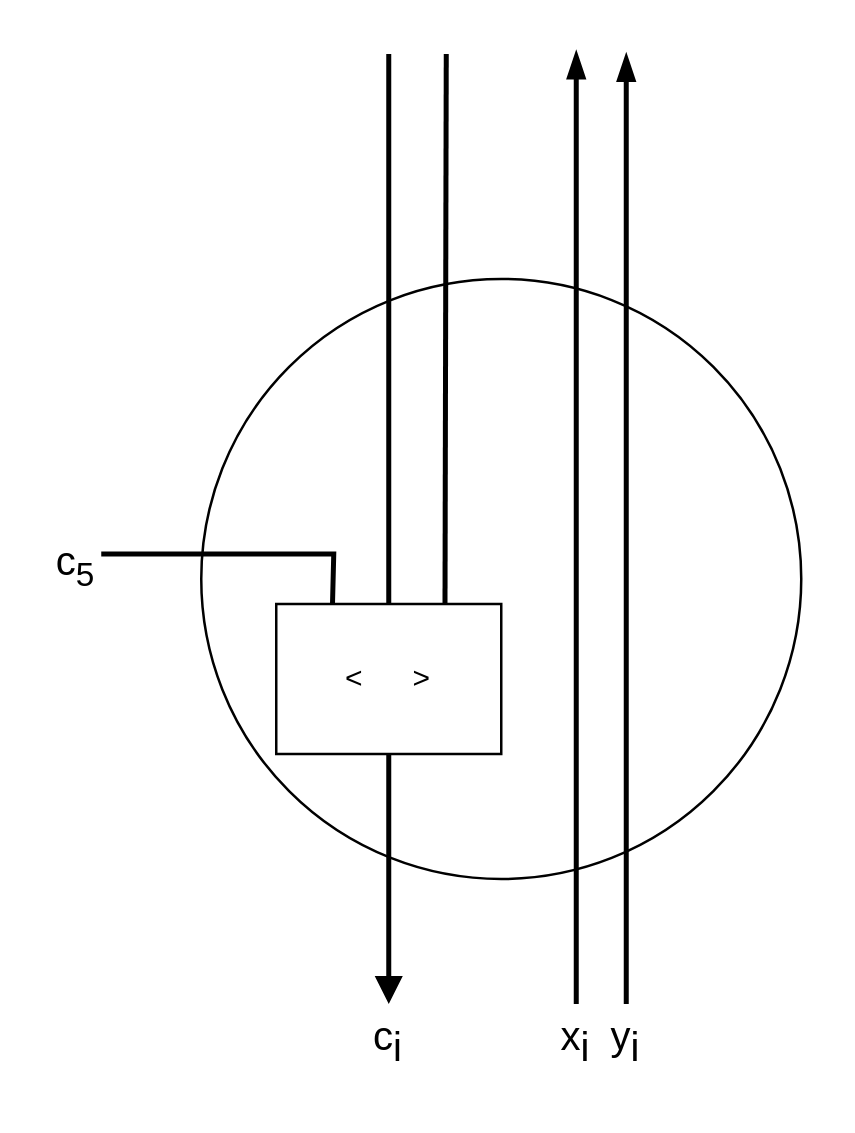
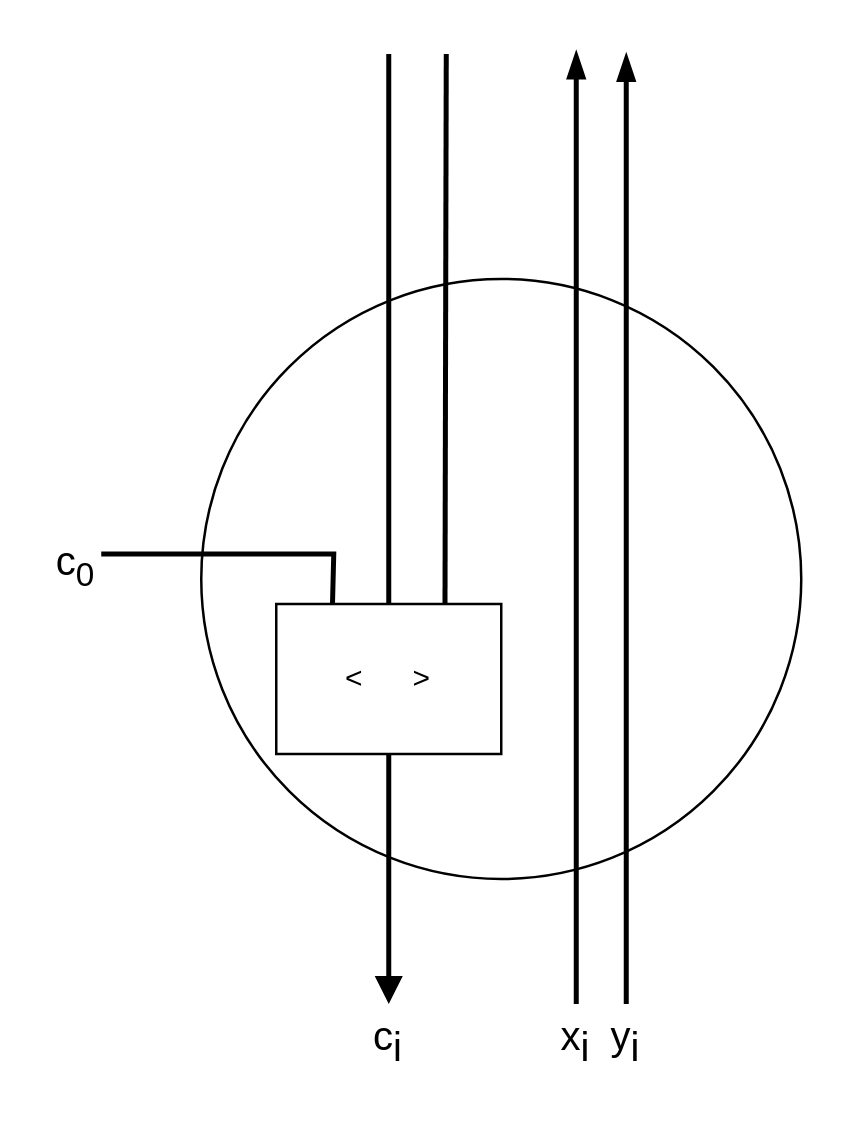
- <mxCell id="13" value="&lt;div&gt;c&lt;sub&gt;5&lt;/sub&gt;&lt;/div&gt;" style="text;html=1;strokeColor=none;fillColor=none;align=center;verticalAlign=middle;whiteSpace=wrap;rounded=0;fontSize=16;" vertex="1" parent="1"><mxGeometry x="20" y="211" width="20" height="30" as="geometry" /></mxCell>
+ <mxCell id="13" value="&lt;div&gt;c&lt;sub&gt;0&lt;/sub&gt;&lt;/div&gt;" style="text;html=1;strokeColor=none;fillColor=none;align=center;verticalAlign=middle;whiteSpace=wrap;rounded=0;fontSize=16;" vertex="1" parent="1"><mxGeometry x="20" y="211" width="20" height="30" as="geometry" /></mxCell>
